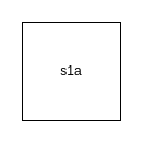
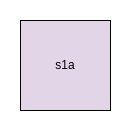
- <mxCell id="2" value="s1a" style="whiteSpace=wrap;html=1;aspect=fixed;" parent="1" vertex="1"><mxGeometry x="20" y="20" width="90" height="90" as="geometry" /></mxCell>
+ <mxCell id="2" value="s1a" style="whiteSpace=wrap;html=1;aspect=fixed;fillColor=#e1d5e7;" parent="1" vertex="1"><mxGeometry x="20" y="20" width="90" height="90" as="geometry" /></mxCell>
